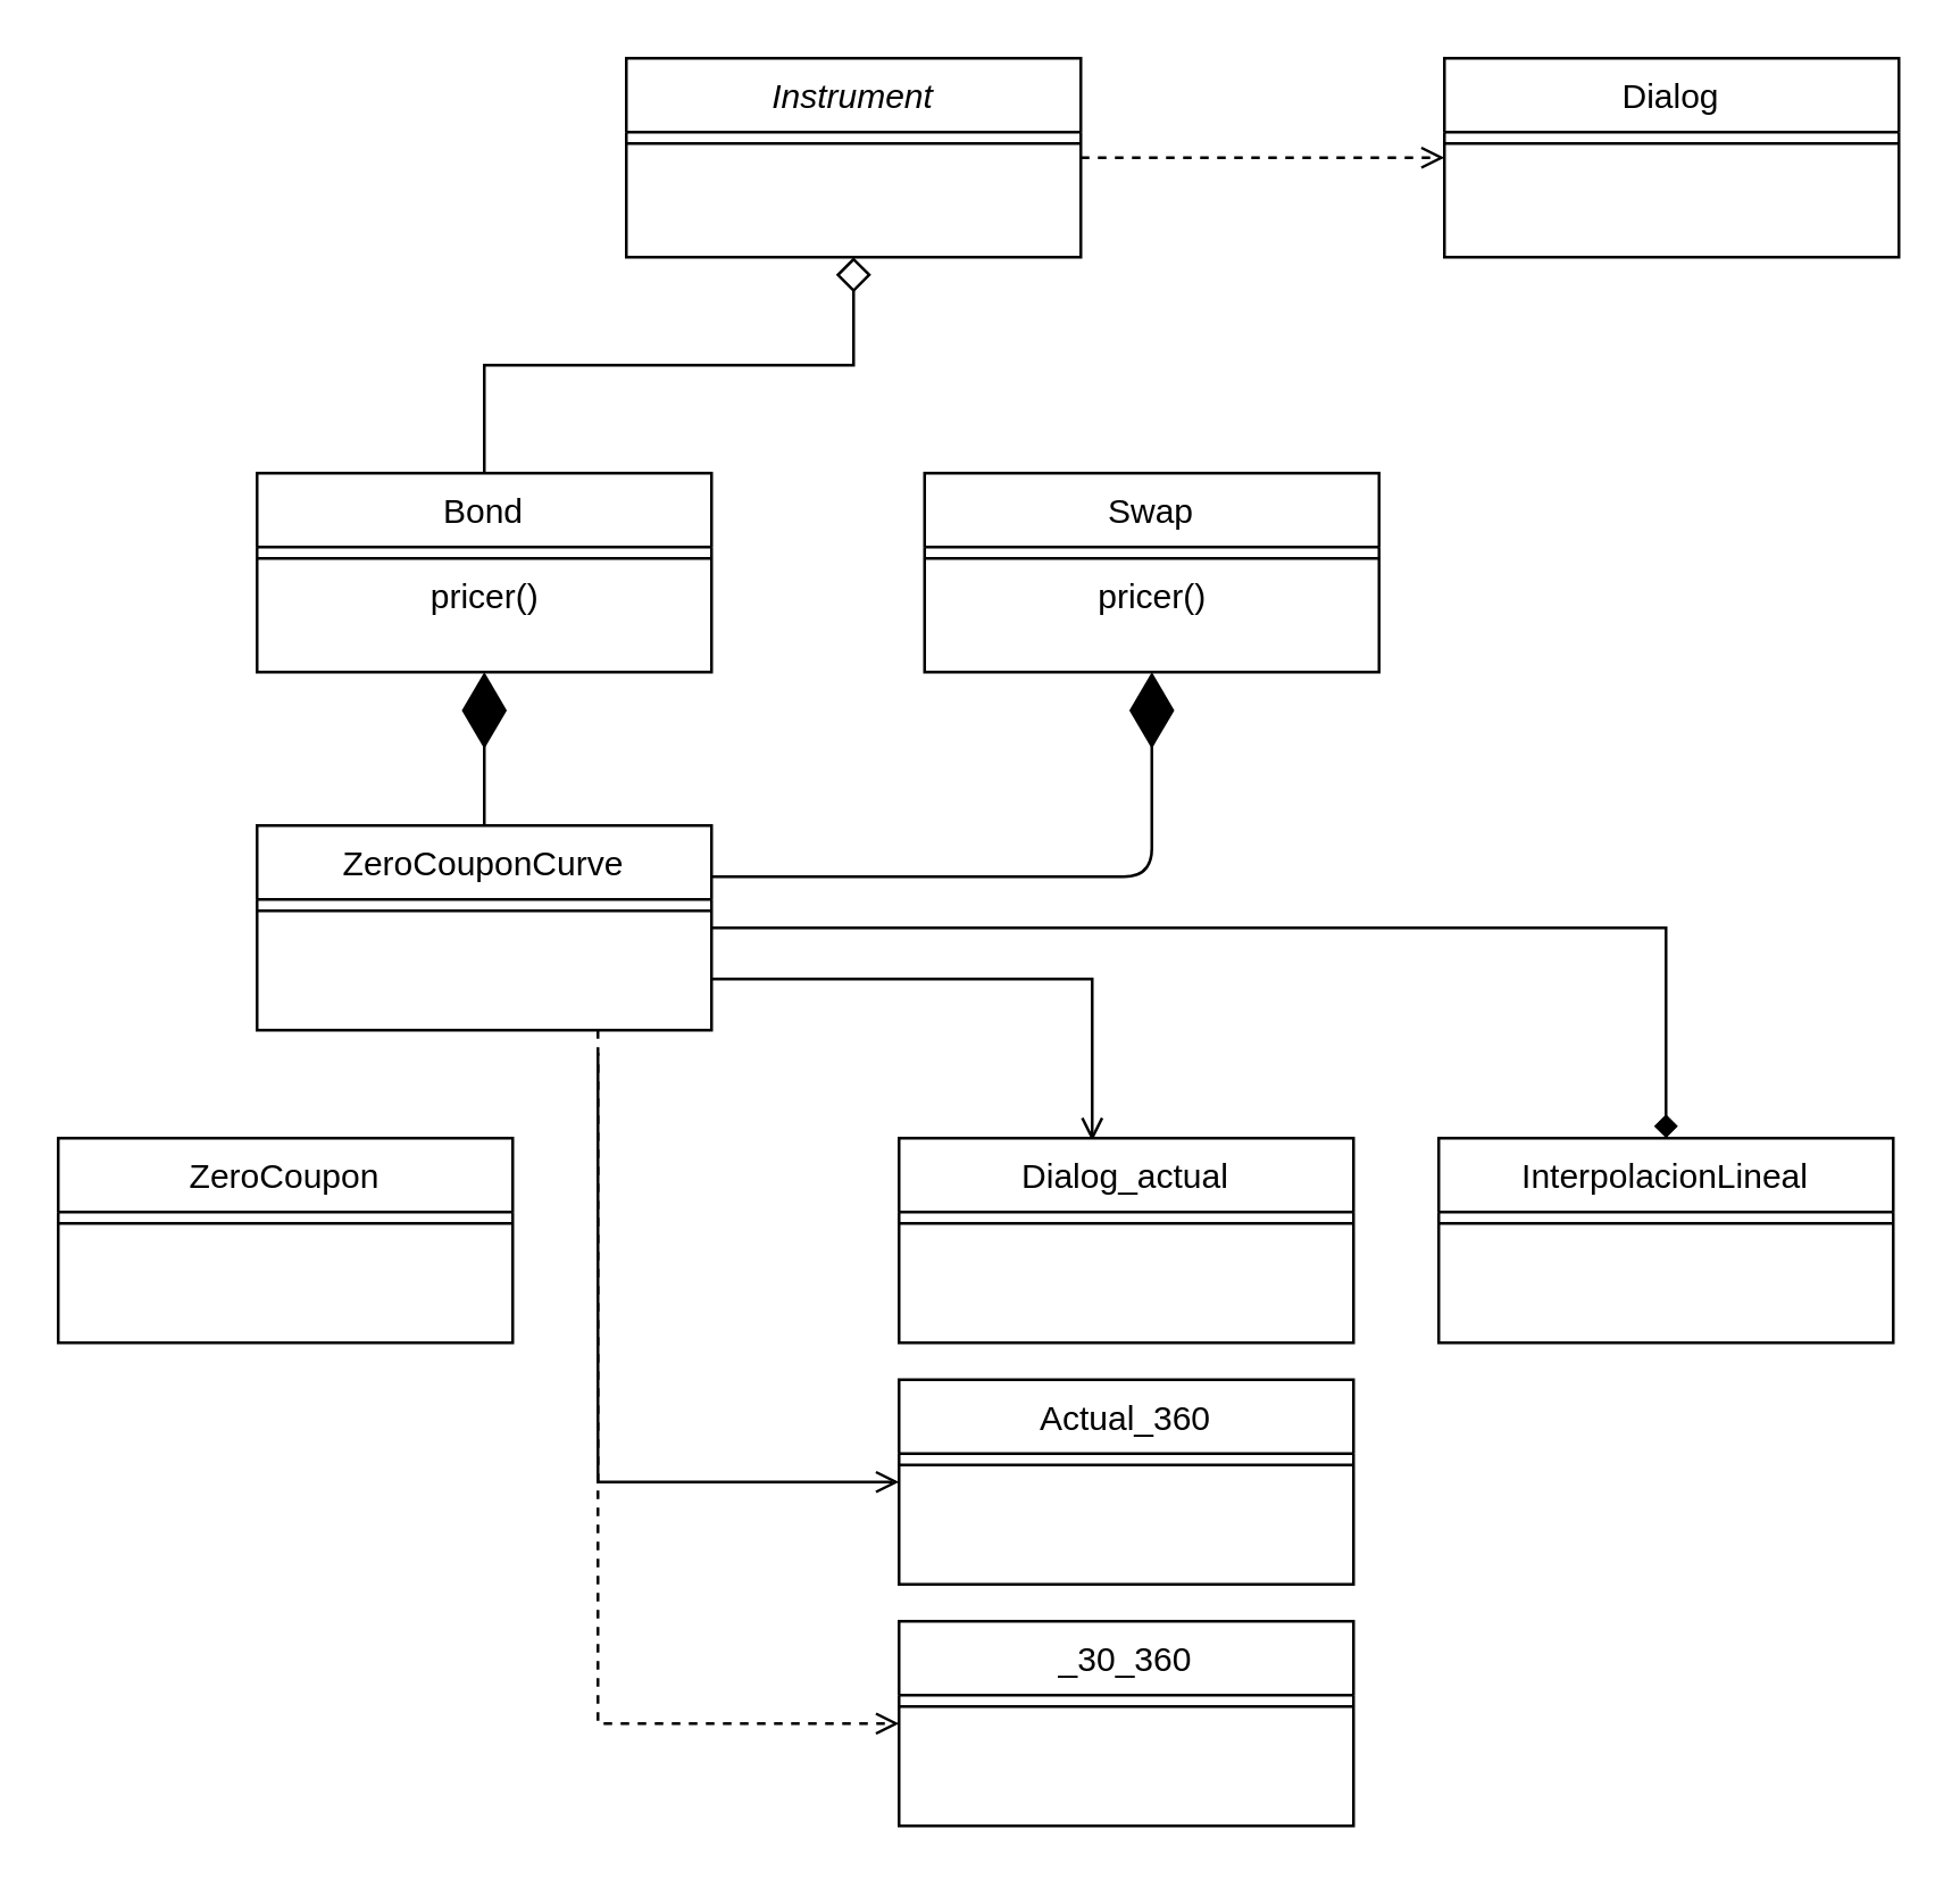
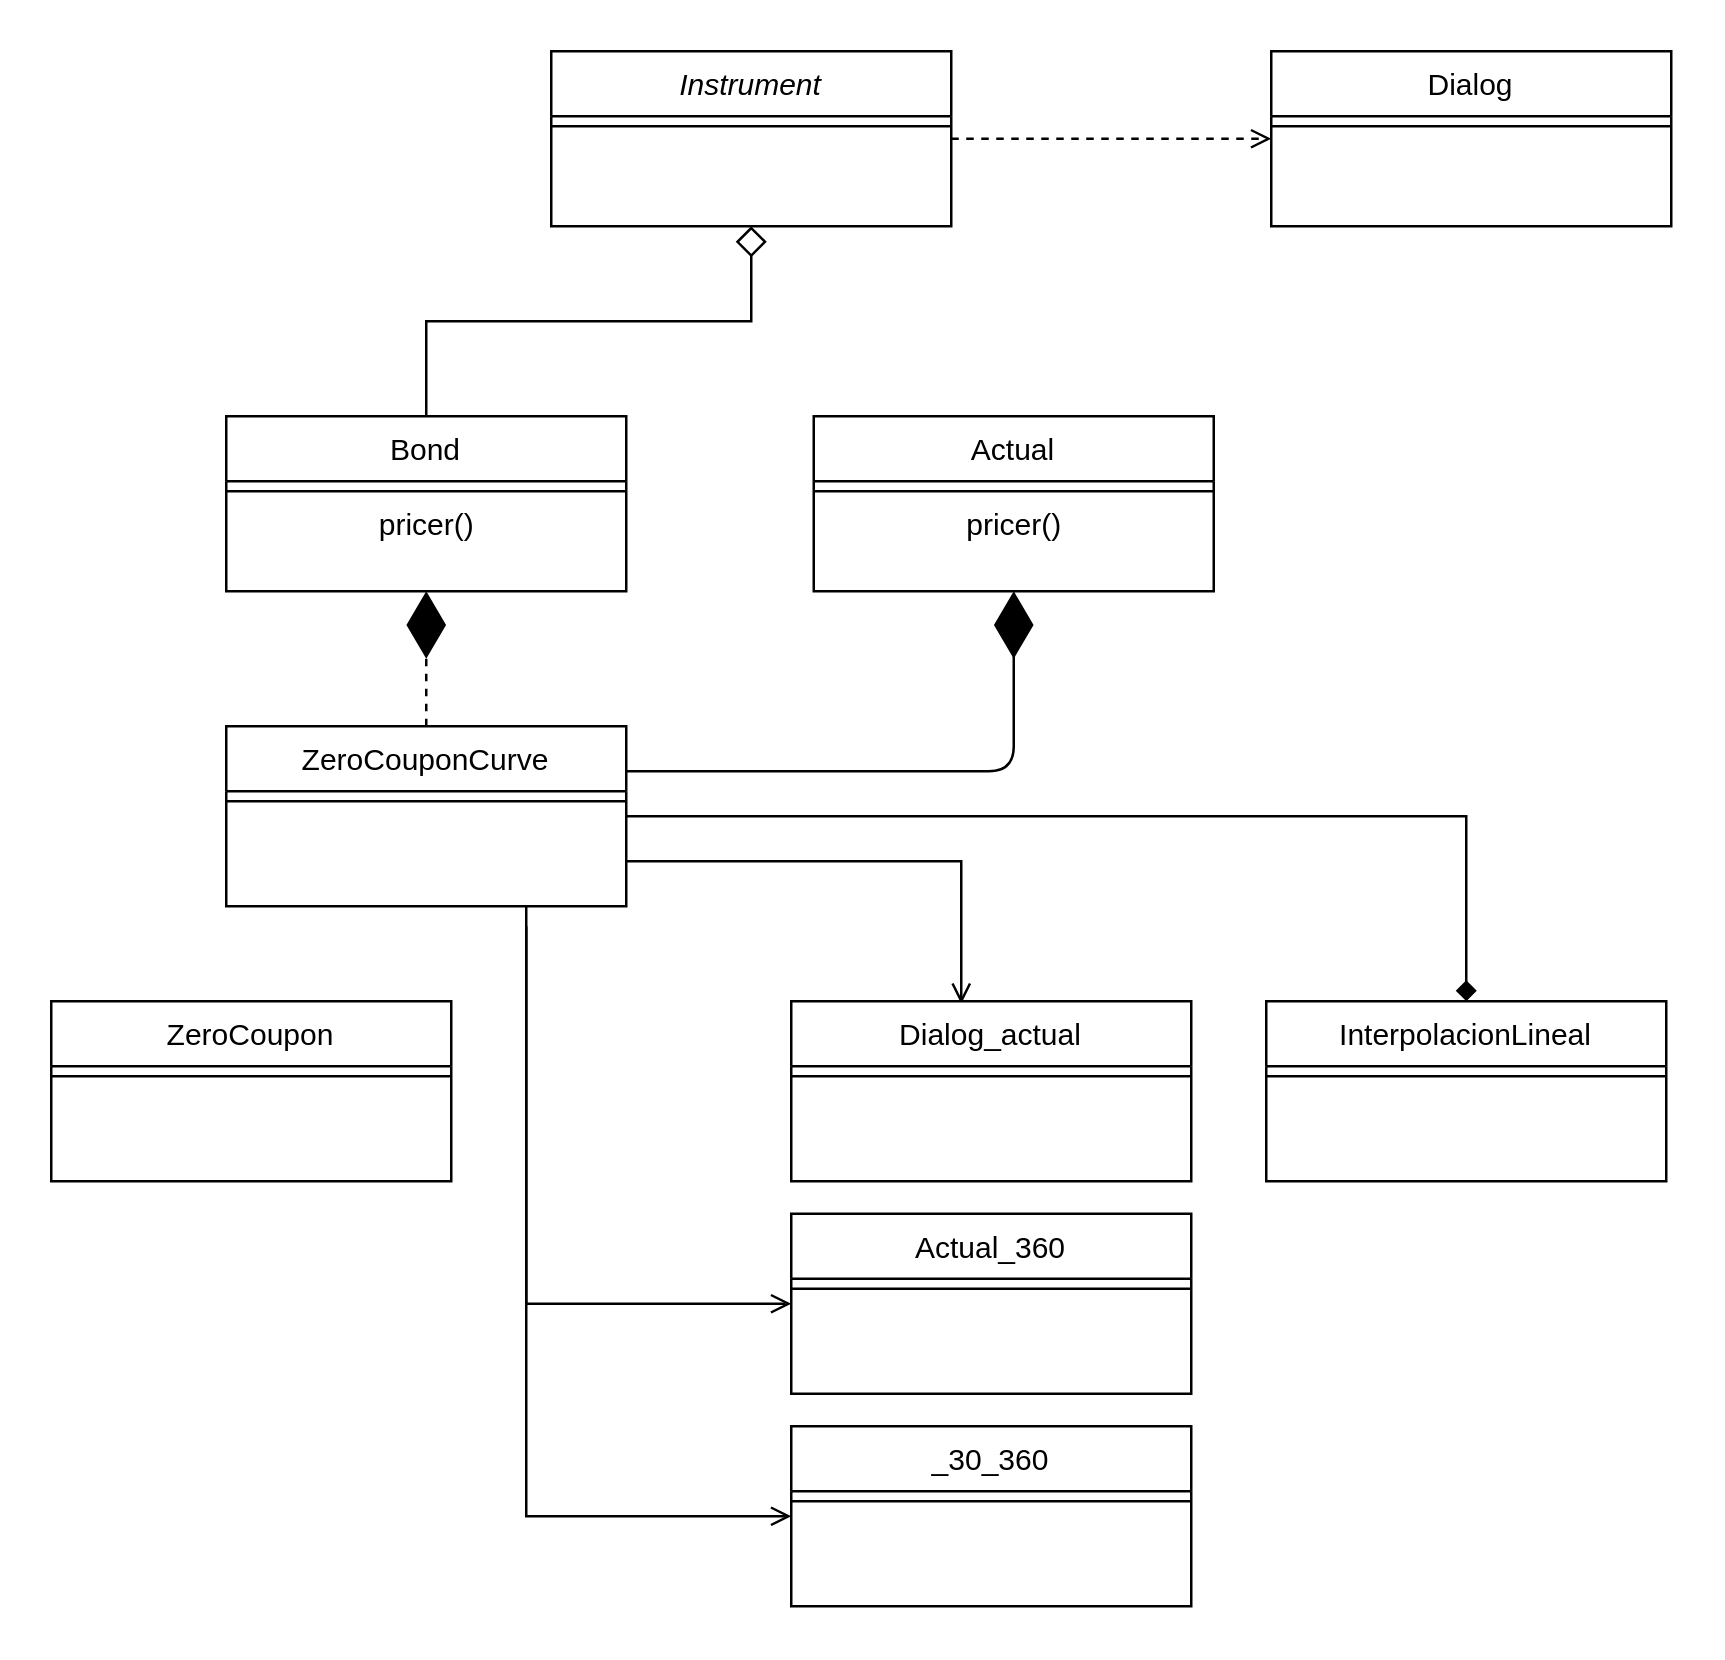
- <mxCell id="8" value="Swap" style="swimlane;fontStyle=0;align=center;verticalAlign=top;childLayout=stackLayout;horizontal=1;startSize=26;horizontalStack=0;resizeParent=1;resizeLast=0;collapsible=1;marginBottom=0;rounded=0;shadow=0;strokeWidth=1;" parent="1" vertex="1"><mxGeometry x="325" y="166" width="160" height="70" as="geometry"><mxRectangle x="340" y="380" width="170" height="26" as="alternateBounds" /></mxGeometry></mxCell>
+ <mxCell id="8" value="Actual" style="swimlane;fontStyle=0;align=center;verticalAlign=top;childLayout=stackLayout;horizontal=1;startSize=26;horizontalStack=0;resizeParent=1;resizeLast=0;collapsible=1;marginBottom=0;rounded=0;shadow=0;strokeWidth=1;" parent="1" vertex="1"><mxGeometry x="325" y="166" width="160" height="70" as="geometry"><mxRectangle x="340" y="380" width="170" height="26" as="alternateBounds" /></mxGeometry></mxCell>
- <mxCell id="11" value="" style="endArrow=diamondThin;endFill=1;endSize=24;html=1;exitX=0.5;exitY=0;exitDx=0;exitDy=0;entryX=0.5;entryY=1;entryDx=0;entryDy=0;" edge="1" parent="1" source="25" target="27"><mxGeometry width="160" relative="1" as="geometry"><mxPoint x="330" y="310" as="sourcePoint" /><mxPoint x="490" y="310" as="targetPoint" /></mxGeometry></mxCell>
+ <mxCell id="11" value="" style="endArrow=diamondThin;endFill=1;endSize=24;html=1;exitX=0.5;exitY=0;exitDx=0;exitDy=0;entryX=0.5;entryY=1;entryDx=0;entryDy=0;dashed=1;" edge="1" parent="1" source="25" target="27"><mxGeometry width="160" relative="1" as="geometry"><mxPoint x="330" y="310" as="sourcePoint" /><mxPoint x="490" y="310" as="targetPoint" /></mxGeometry></mxCell>
- <mxCell id="18" value="" style="endArrow=open;shadow=0;strokeWidth=1;strokeColor=#000000;rounded=0;endFill=1;edgeStyle=elbowEdgeStyle;elbow=vertical;exitX=0.75;exitY=1;exitDx=0;exitDy=0;entryX=0;entryY=0.5;entryDx=0;entryDy=0;dashed=1;" edge="1" parent="1" source="25" target="23"><mxGeometry x="0.5" y="41" relative="1" as="geometry"><mxPoint x="215" y="382" as="sourcePoint" /><mxPoint x="215" y="420" as="targetPoint" /><mxPoint x="-40" y="32" as="offset" /><Array as="points"><mxPoint x="320" y="606" /></Array></mxGeometry></mxCell>
+ <mxCell id="18" value="" style="endArrow=open;shadow=0;strokeWidth=1;strokeColor=#000000;rounded=0;endFill=1;edgeStyle=elbowEdgeStyle;elbow=vertical;exitX=0.75;exitY=1;exitDx=0;exitDy=0;entryX=0;entryY=0.5;entryDx=0;entryDy=0;" edge="1" parent="1" source="25" target="23"><mxGeometry x="0.5" y="41" relative="1" as="geometry"><mxPoint x="215" y="382" as="sourcePoint" /><mxPoint x="215" y="420" as="targetPoint" /><mxPoint x="-40" y="32" as="offset" /><Array as="points"><mxPoint x="320" y="606" /></Array></mxGeometry></mxCell>
